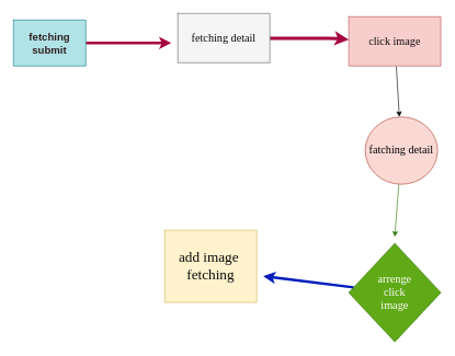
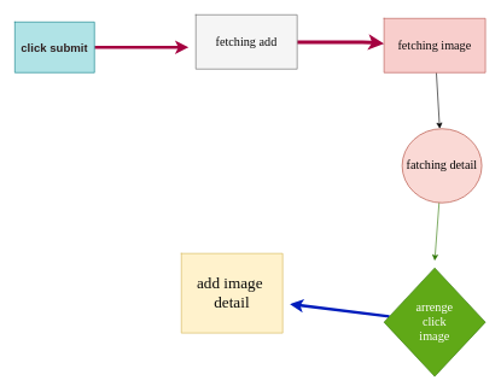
- <mxCell id="9" value="&lt;font color=&quot;#0a0a0a&quot;&gt;fetching detail&lt;/font&gt;" style="shape=partialRectangle;html=1;whiteSpace=wrap;connectable=0;overflow=hidden;fillColor=none;top=0;left=0;bottom=0;right=0;pointerEvents=1;labelBackgroundColor=none;labelBorderColor=none;fontFamily=Verdana;fontSize=17;" vertex="1" parent="8"><mxGeometry width="140" height="75" as="geometry"><mxRectangle width="140" height="75" as="alternateBounds" /></mxGeometry></mxCell>
+ <mxCell id="9" value="&lt;font color=&quot;#0a0a0a&quot;&gt;fetching add&lt;/font&gt;" style="shape=partialRectangle;html=1;whiteSpace=wrap;connectable=0;overflow=hidden;fillColor=none;top=0;left=0;bottom=0;right=0;pointerEvents=1;labelBackgroundColor=none;labelBorderColor=none;fontFamily=Verdana;fontSize=17;" vertex="1" parent="8"><mxGeometry width="140" height="75" as="geometry"><mxRectangle width="140" height="75" as="alternateBounds" /></mxGeometry></mxCell>
- <mxCell id="13" value="&lt;font color=&quot;#0a0a0a&quot;&gt;click image&lt;/font&gt;" style="shape=partialRectangle;html=1;whiteSpace=wrap;connectable=0;overflow=hidden;fillColor=none;top=0;left=0;bottom=0;right=0;pointerEvents=1;labelBackgroundColor=none;labelBorderColor=none;fontFamily=Verdana;fontSize=17;" vertex="1" parent="12"><mxGeometry width="140" height="75" as="geometry"><mxRectangle width="140" height="75" as="alternateBounds" /></mxGeometry></mxCell>
+ <mxCell id="13" value="&lt;font color=&quot;#0a0a0a&quot;&gt;fetching image&lt;/font&gt;" style="shape=partialRectangle;html=1;whiteSpace=wrap;connectable=0;overflow=hidden;fillColor=none;top=0;left=0;bottom=0;right=0;pointerEvents=1;labelBackgroundColor=none;labelBorderColor=none;fontFamily=Verdana;fontSize=17;" vertex="1" parent="12"><mxGeometry width="140" height="75" as="geometry"><mxRectangle width="140" height="75" as="alternateBounds" /></mxGeometry></mxCell>
- <mxCell id="5" value="&lt;b style=&quot;font-size: 16px;&quot;&gt;&lt;font color=&quot;#2e1f1f&quot;&gt;fetching submit&lt;/font&gt;&lt;/b&gt;" style="shape=partialRectangle;html=1;whiteSpace=wrap;connectable=0;overflow=hidden;fillColor=none;top=0;left=0;bottom=0;right=0;pointerEvents=1;" vertex="1" parent="4"><mxGeometry width="110" height="70" as="geometry"><mxRectangle width="110" height="70" as="alternateBounds" /></mxGeometry></mxCell>
+ <mxCell id="5" value="&lt;b style=&quot;font-size: 16px;&quot;&gt;&lt;font color=&quot;#2e1f1f&quot;&gt;click submit&lt;/font&gt;&lt;/b&gt;" style="shape=partialRectangle;html=1;whiteSpace=wrap;connectable=0;overflow=hidden;fillColor=none;top=0;left=0;bottom=0;right=0;pointerEvents=1;" vertex="1" parent="4"><mxGeometry width="110" height="70" as="geometry"><mxRectangle width="110" height="70" as="alternateBounds" /></mxGeometry></mxCell>
- <mxCell id="20" value="&lt;font style=&quot;font-size: 22px;&quot; color=&quot;#0a0a0a&quot;&gt;add image&amp;nbsp;&lt;br&gt;fetching&lt;br&gt;&lt;/font&gt;" style="shape=partialRectangle;html=1;whiteSpace=wrap;connectable=0;overflow=hidden;fillColor=none;top=0;left=0;bottom=0;right=0;pointerEvents=1;labelBackgroundColor=none;labelBorderColor=none;fontFamily=Verdana;fontSize=17;" vertex="1" parent="19"><mxGeometry width="140" height="110" as="geometry"><mxRectangle width="140" height="110" as="alternateBounds" /></mxGeometry></mxCell>
+ <mxCell id="20" value="&lt;font style=&quot;font-size: 22px;&quot; color=&quot;#0a0a0a&quot;&gt;add image&amp;nbsp;&lt;br&gt;detail&lt;br&gt;&lt;/font&gt;" style="shape=partialRectangle;html=1;whiteSpace=wrap;connectable=0;overflow=hidden;fillColor=none;top=0;left=0;bottom=0;right=0;pointerEvents=1;labelBackgroundColor=none;labelBorderColor=none;fontFamily=Verdana;fontSize=17;" vertex="1" parent="19"><mxGeometry width="140" height="110" as="geometry"><mxRectangle width="140" height="110" as="alternateBounds" /></mxGeometry></mxCell>
